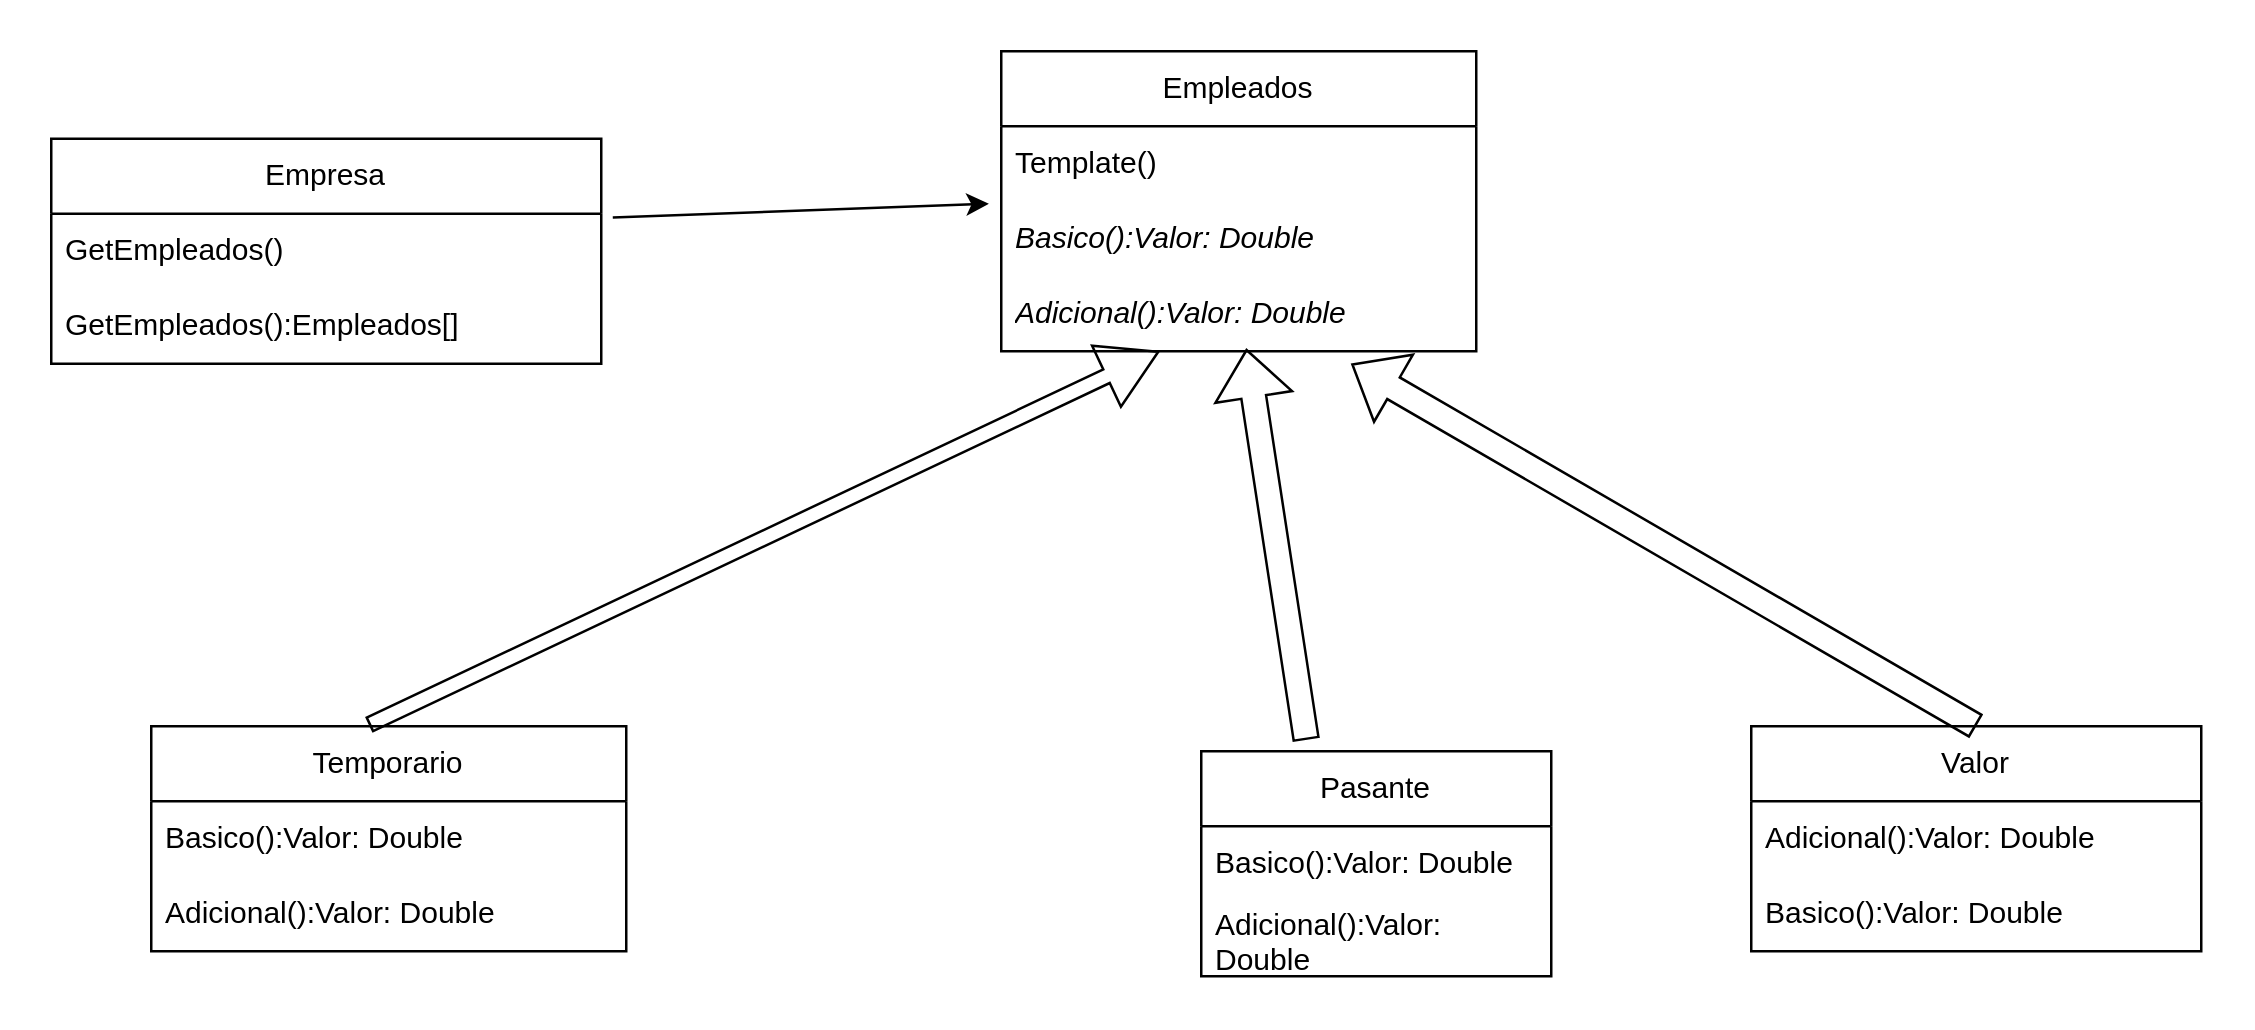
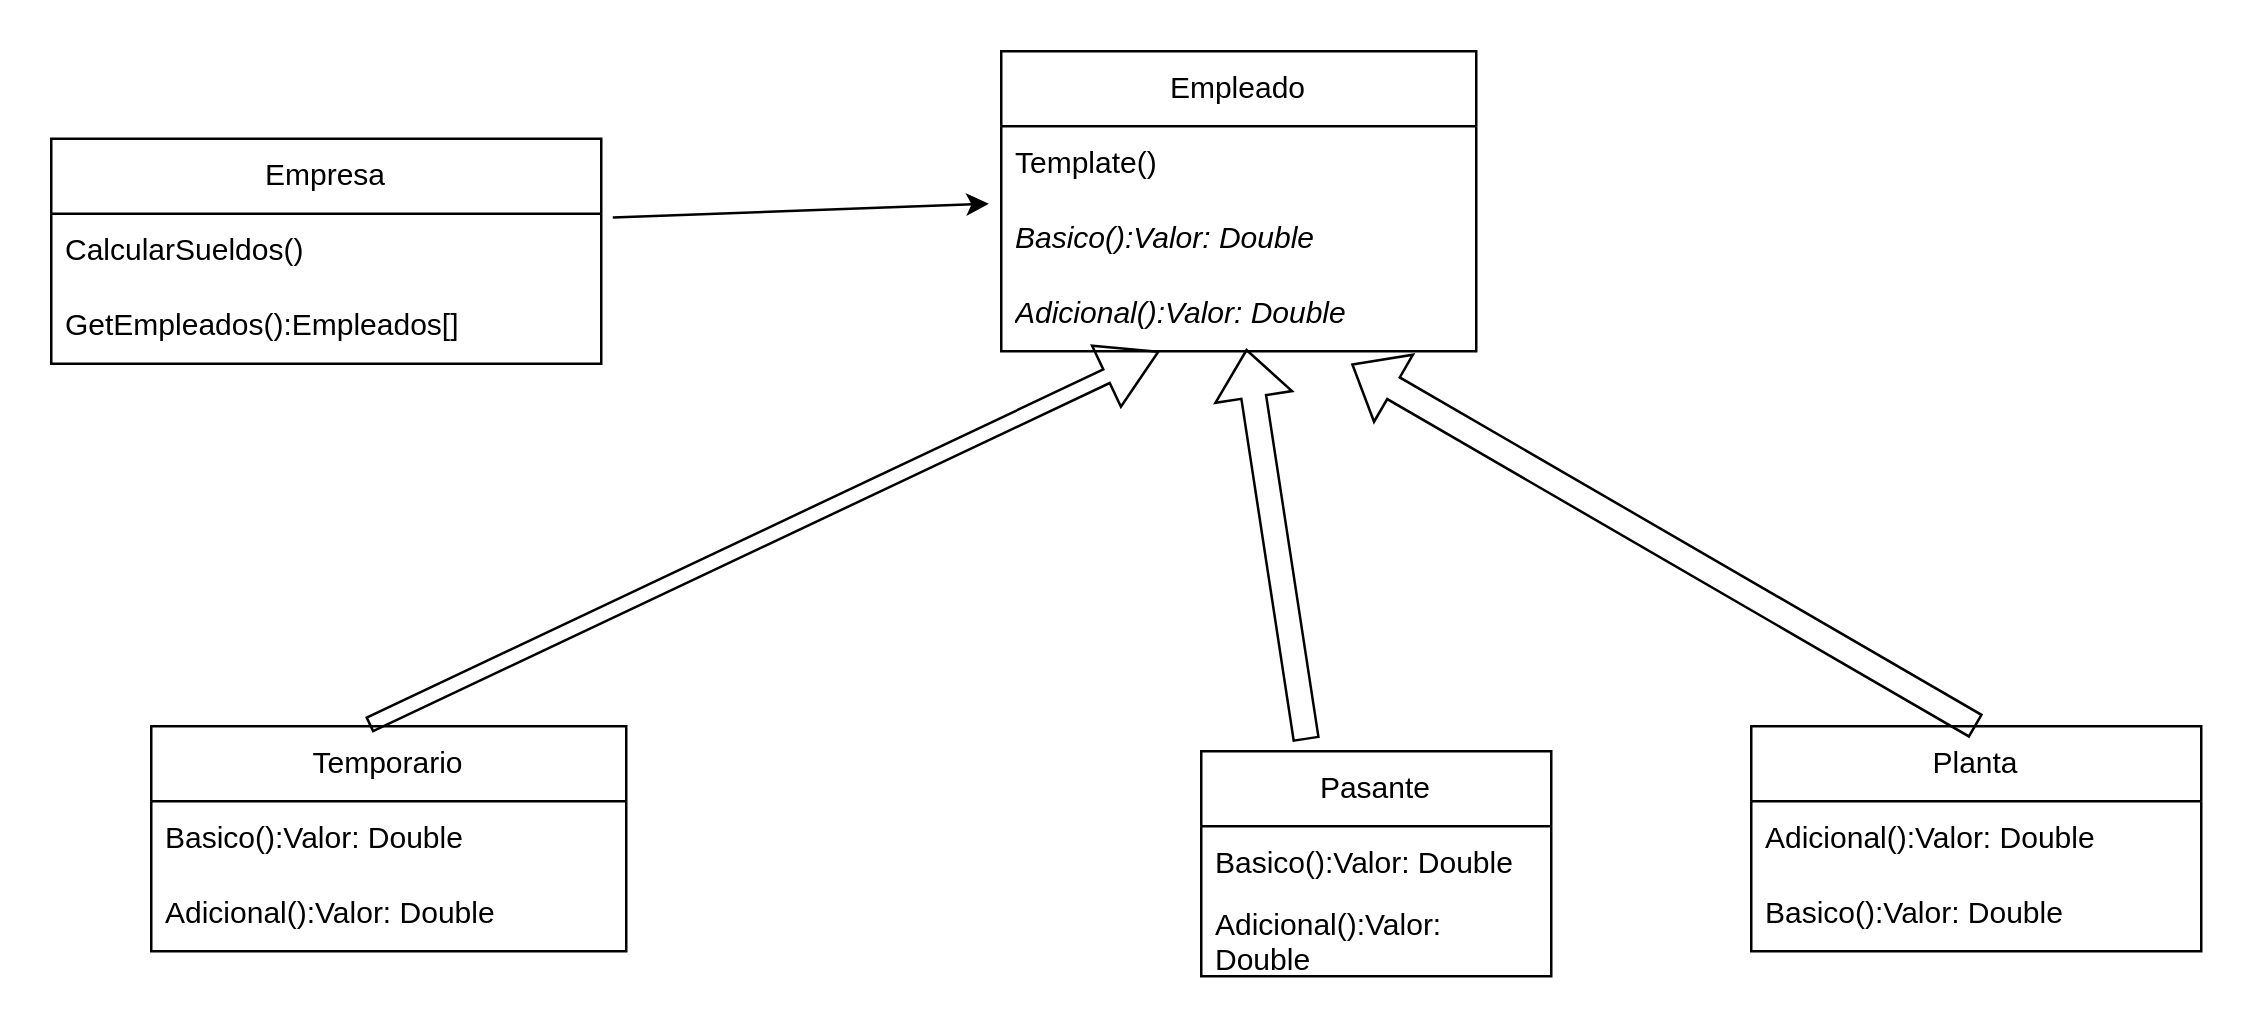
- <mxCell id="5" value="Empleados" style="swimlane;fontStyle=0;childLayout=stackLayout;horizontal=1;startSize=30;horizontalStack=0;resizeParent=1;resizeParentMax=0;resizeLast=0;collapsible=1;marginBottom=0;whiteSpace=wrap;html=1;" vertex="1" parent="1"><mxGeometry x="400" y="20" width="190" height="120" as="geometry" /></mxCell>
+ <mxCell id="5" value="Empleado" style="swimlane;fontStyle=0;childLayout=stackLayout;horizontal=1;startSize=30;horizontalStack=0;resizeParent=1;resizeParentMax=0;resizeLast=0;collapsible=1;marginBottom=0;whiteSpace=wrap;html=1;" vertex="1" parent="1"><mxGeometry x="400" y="20" width="190" height="120" as="geometry" /></mxCell>
- <mxCell id="3" value="GetEmpleados()" style="text;strokeColor=none;fillColor=none;align=left;verticalAlign=middle;spacingLeft=4;spacingRight=4;overflow=hidden;points=[[0,0.5],[1,0.5]];portConstraint=eastwest;rotatable=0;whiteSpace=wrap;html=1;" vertex="1" parent="2"><mxGeometry y="30" width="220" height="30" as="geometry" /></mxCell>
+ <mxCell id="3" value="CalcularSueldos()" style="text;strokeColor=none;fillColor=none;align=left;verticalAlign=middle;spacingLeft=4;spacingRight=4;overflow=hidden;points=[[0,0.5],[1,0.5]];portConstraint=eastwest;rotatable=0;whiteSpace=wrap;html=1;" vertex="1" parent="2"><mxGeometry y="30" width="220" height="30" as="geometry" /></mxCell>
- <mxCell id="15" value="Valor" style="swimlane;fontStyle=0;childLayout=stackLayout;horizontal=1;startSize=30;horizontalStack=0;resizeParent=1;resizeParentMax=0;resizeLast=0;collapsible=1;marginBottom=0;whiteSpace=wrap;html=1;" vertex="1" parent="1"><mxGeometry x="700" y="290" width="180" height="90" as="geometry" /></mxCell>
+ <mxCell id="15" value="Planta" style="swimlane;fontStyle=0;childLayout=stackLayout;horizontal=1;startSize=30;horizontalStack=0;resizeParent=1;resizeParentMax=0;resizeLast=0;collapsible=1;marginBottom=0;whiteSpace=wrap;html=1;" vertex="1" parent="1"><mxGeometry x="700" y="290" width="180" height="90" as="geometry" /></mxCell>
